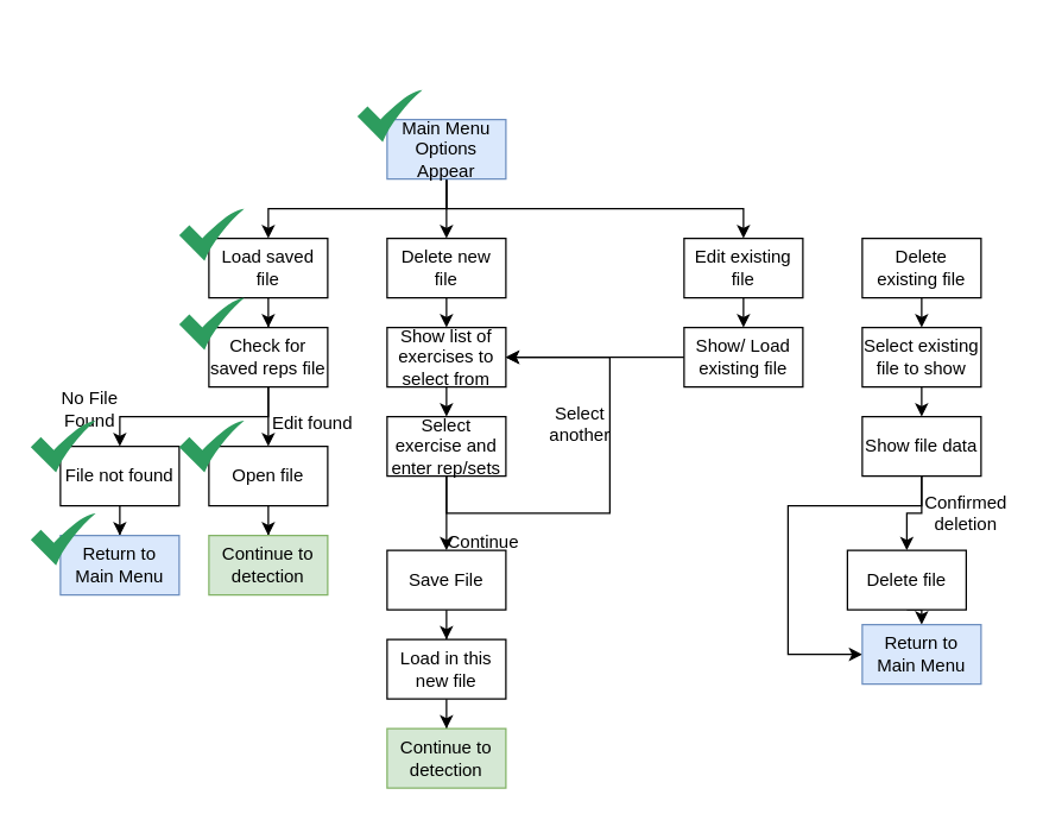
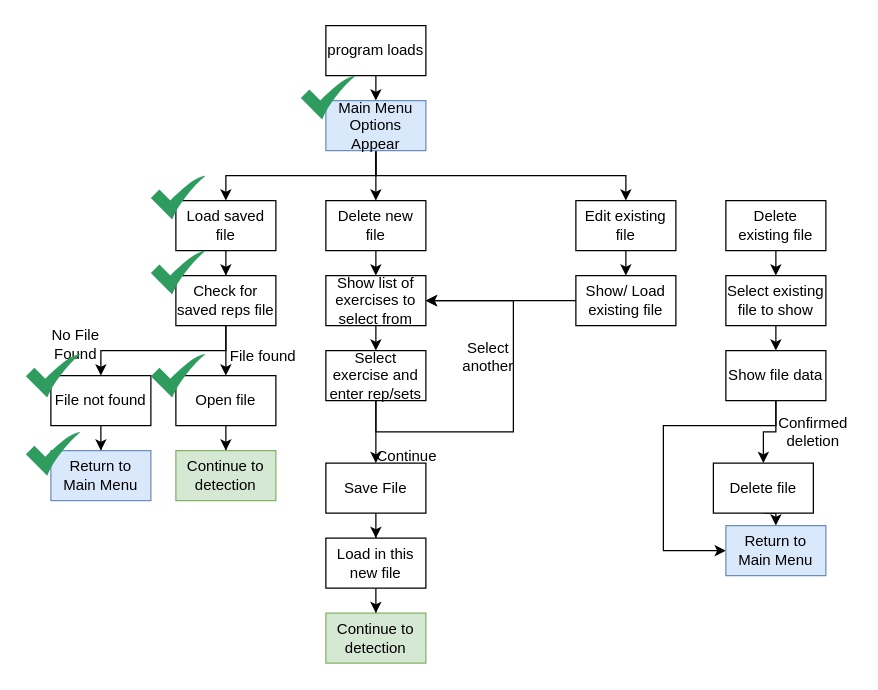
+ <mxCell id="3" value="program loads" style="rounded=0;whiteSpace=wrap;html=1;" parent="1" vertex="1"><mxGeometry x="260" y="20" width="80" height="40" as="geometry" /></mxCell>
+ <mxCell id="2" style="edgeStyle=orthogonalEdgeStyle;rounded=0;orthogonalLoop=1;jettySize=auto;html=1;exitX=0.5;exitY=1;exitDx=0;exitDy=0;entryX=0.5;entryY=0;entryDx=0;entryDy=0;" parent="1" source="3" target="7" edge="1"><mxGeometry relative="1" as="geometry" /></mxCell>
- <mxCell id="46" value="Edit found" style="text;html=1;strokeColor=none;fillColor=none;align=center;verticalAlign=middle;whiteSpace=wrap;rounded=0;" parent="1" vertex="1"><mxGeometry x="180" y="270" width="60" height="30" as="geometry" /></mxCell>
+ <mxCell id="46" value="File found" style="text;html=1;strokeColor=none;fillColor=none;align=center;verticalAlign=middle;whiteSpace=wrap;rounded=0;" parent="1" vertex="1"><mxGeometry x="180" y="270" width="60" height="30" as="geometry" /></mxCell>
